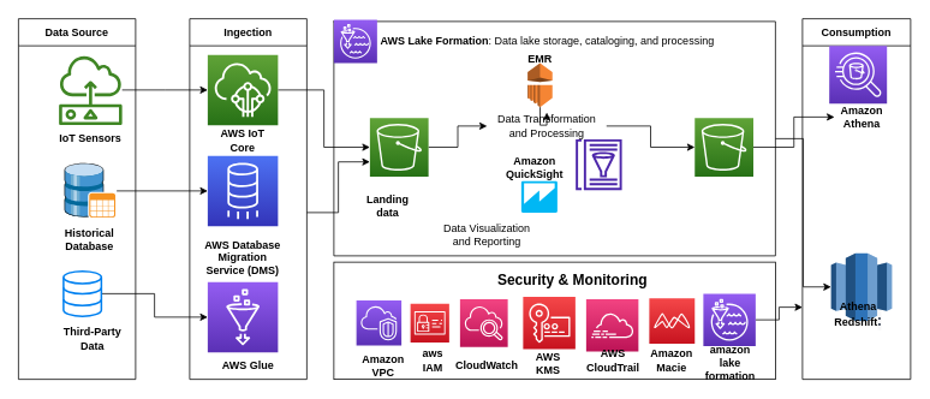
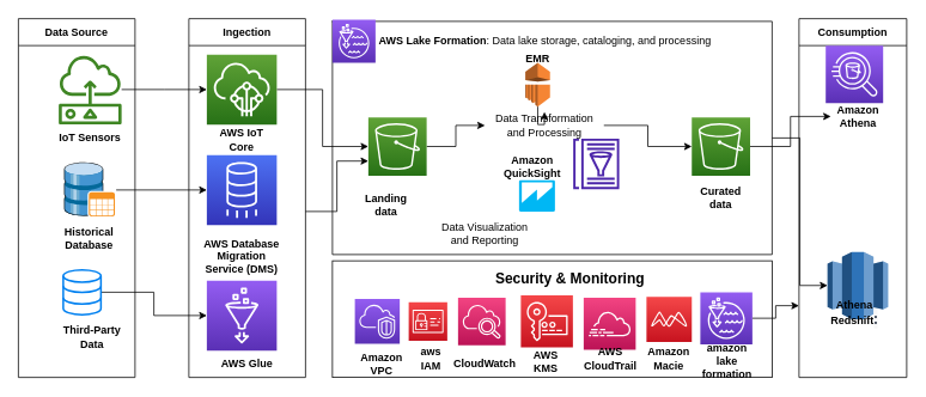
+ <mxCell id="58" value="Curated data" style="text;strokeColor=none;align=center;fillColor=none;html=1;verticalAlign=middle;whiteSpace=wrap;rounded=0;fontStyle=1" vertex="1" parent="1"><mxGeometry x="773" y="202.5" width="60" height="35" as="geometry" /></mxCell>
